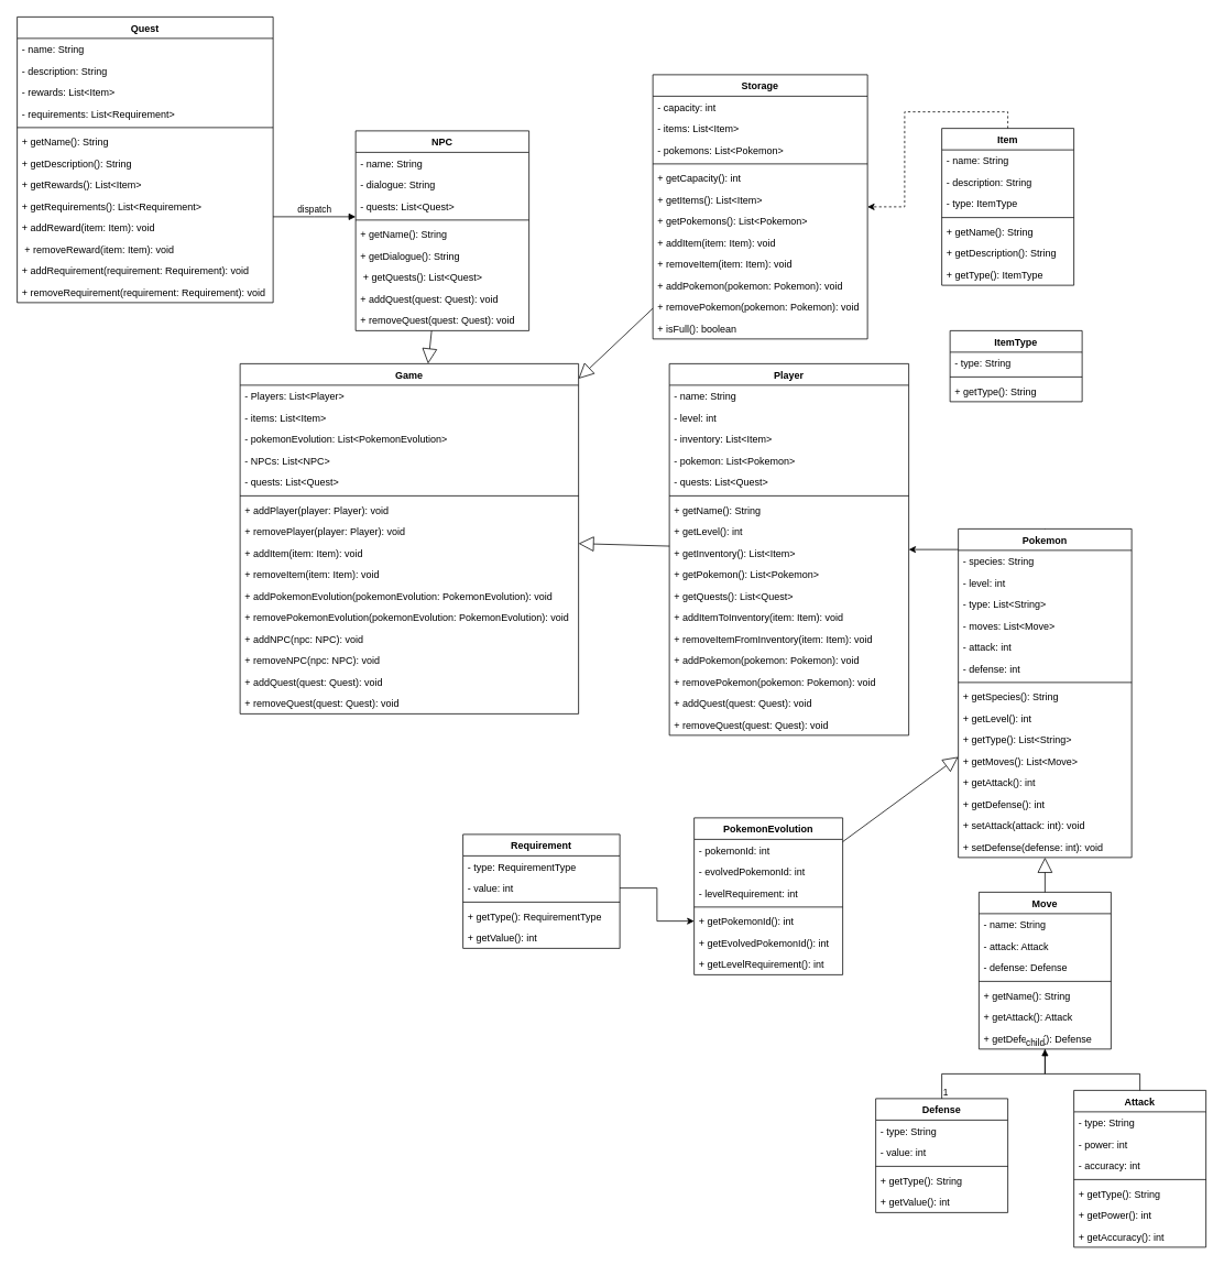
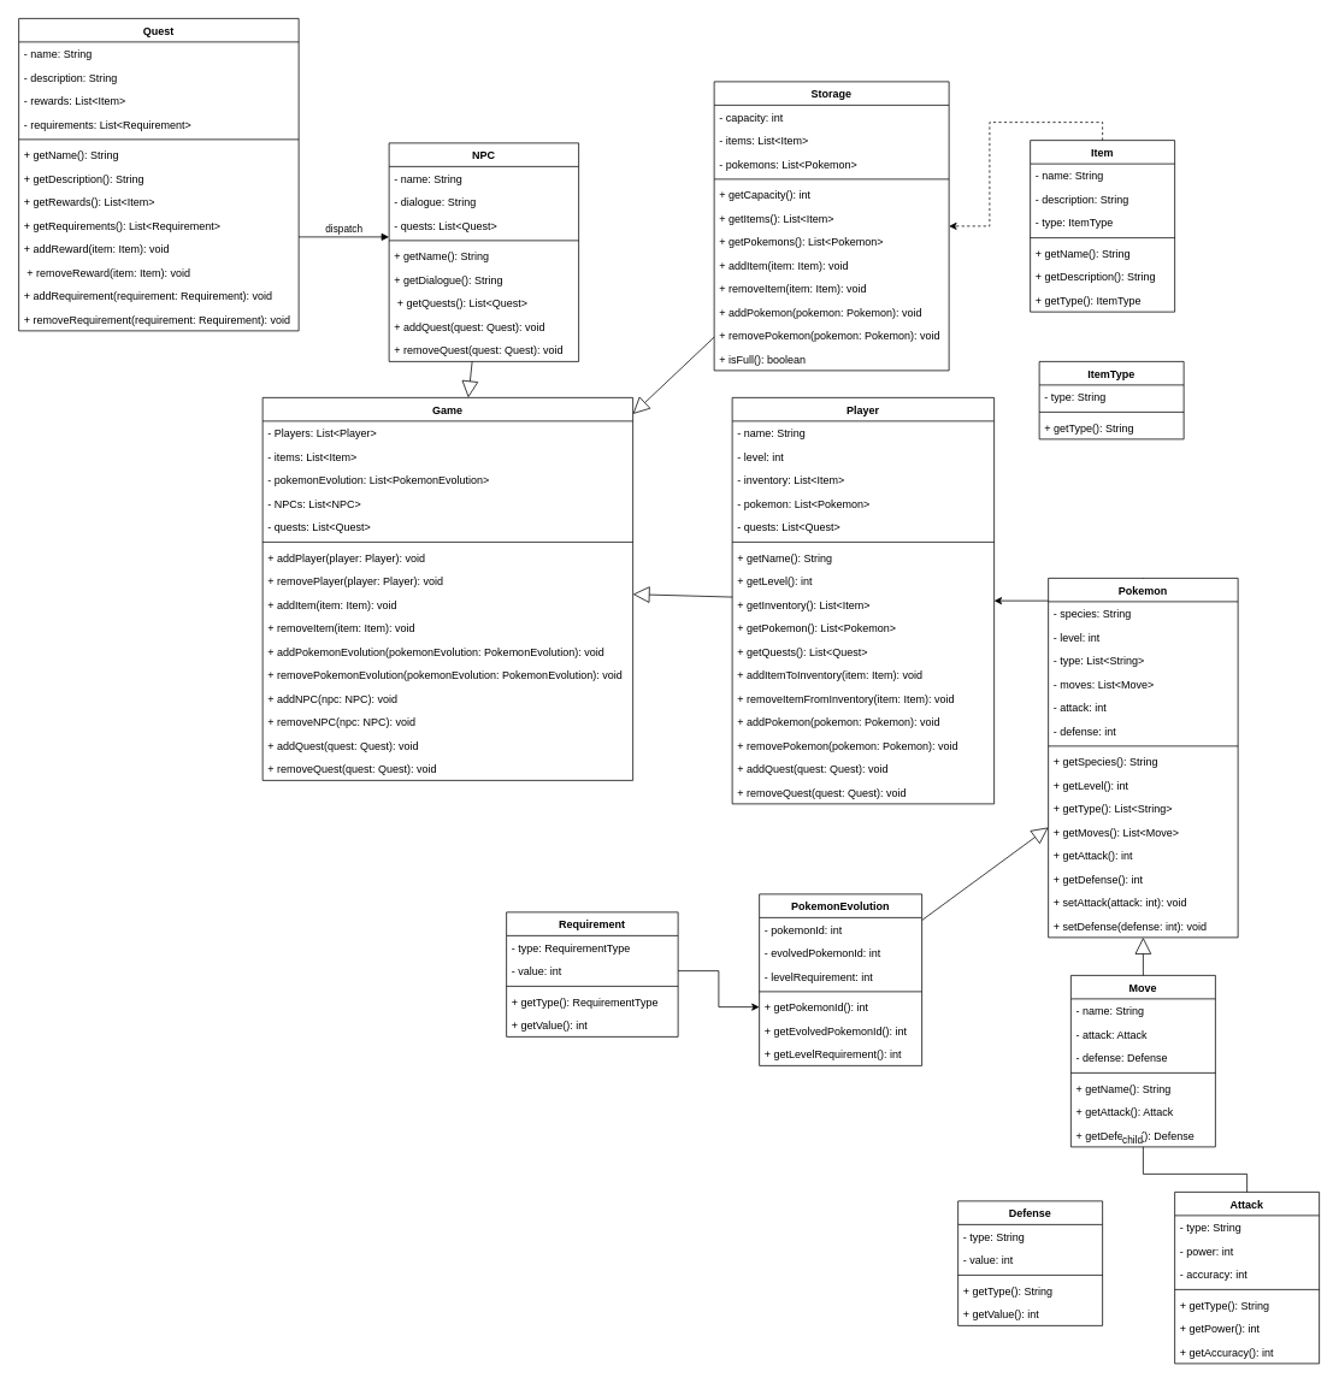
- <mxCell id="143" value="" style="endArrow=block;endFill=1;html=1;edgeStyle=orthogonalEdgeStyle;align=left;verticalAlign=top;rounded=0;exitX=0.5;exitY=0;exitDx=0;exitDy=0;" edge="1" parent="1" source="121" target="105"><mxGeometry x="-1" relative="1" as="geometry"><mxPoint x="940" y="1200" as="sourcePoint" /><mxPoint x="1100" y="1200" as="targetPoint" /><mxPoint as="offset" /></mxGeometry></mxCell>
- <mxCell id="144" value="1" style="edgeLabel;resizable=0;html=1;align=left;verticalAlign=bottom;" connectable="0" vertex="1" parent="143"><mxGeometry x="-1" relative="1" as="geometry" /></mxCell>
